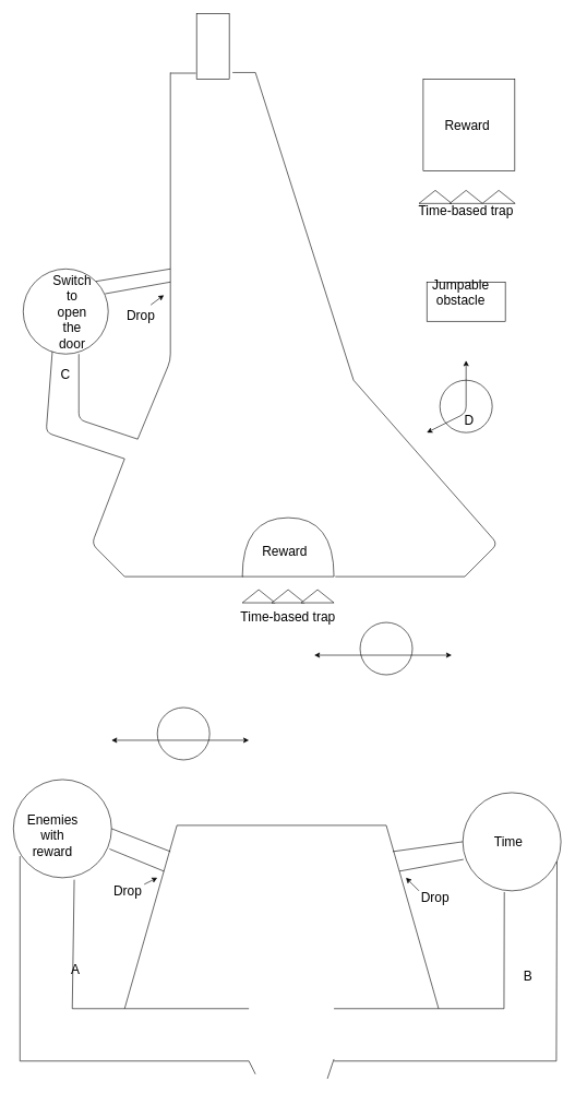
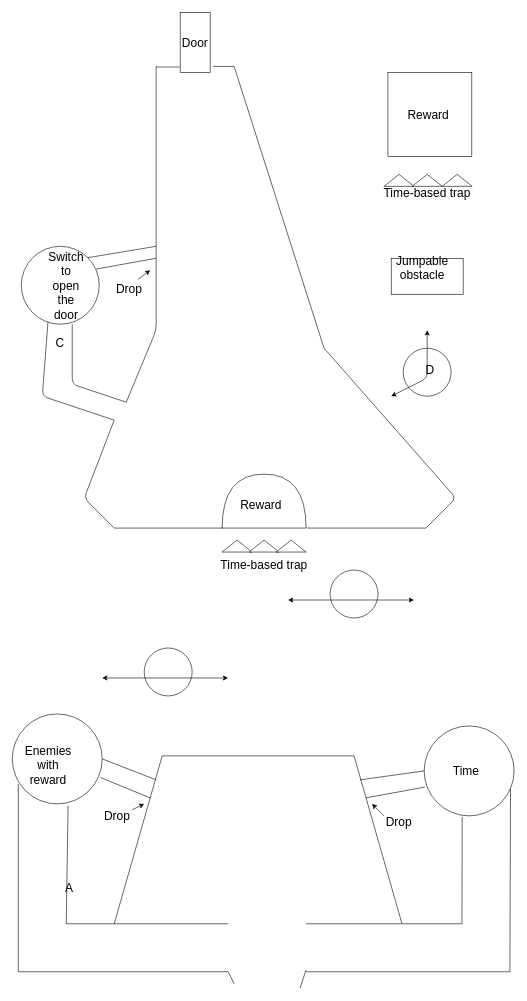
+ <mxCell id="56" value="Door" style="text;html=1;strokeColor=none;fillColor=none;align=center;verticalAlign=middle;whiteSpace=wrap;rounded=0;fontSize=20;" vertex="1" parent="1"><mxGeometry x="305" y="60" width="40" height="20" as="geometry" /></mxCell>
- <mxCell id="68" value="D" style="text;html=1;strokeColor=none;fillColor=none;align=center;verticalAlign=middle;whiteSpace=wrap;rounded=0;fontSize=20;" vertex="1" parent="1"><mxGeometry x="697" y="630" width="40" height="20" as="geometry" /></mxCell>
+ <mxCell id="68" value="D" style="text;html=1;strokeColor=none;fillColor=none;align=center;verticalAlign=middle;whiteSpace=wrap;rounded=0;fontSize=20;" vertex="1" parent="1"><mxGeometry x="697" y="605" width="40" height="20" as="geometry" /></mxCell>
- <mxCell id="66" value="B" style="text;html=1;strokeColor=none;fillColor=none;align=center;verticalAlign=middle;whiteSpace=wrap;rounded=0;fontSize=20;" vertex="1" parent="1"><mxGeometry x="786.5" y="1480" width="40" height="20" as="geometry" /></mxCell>
